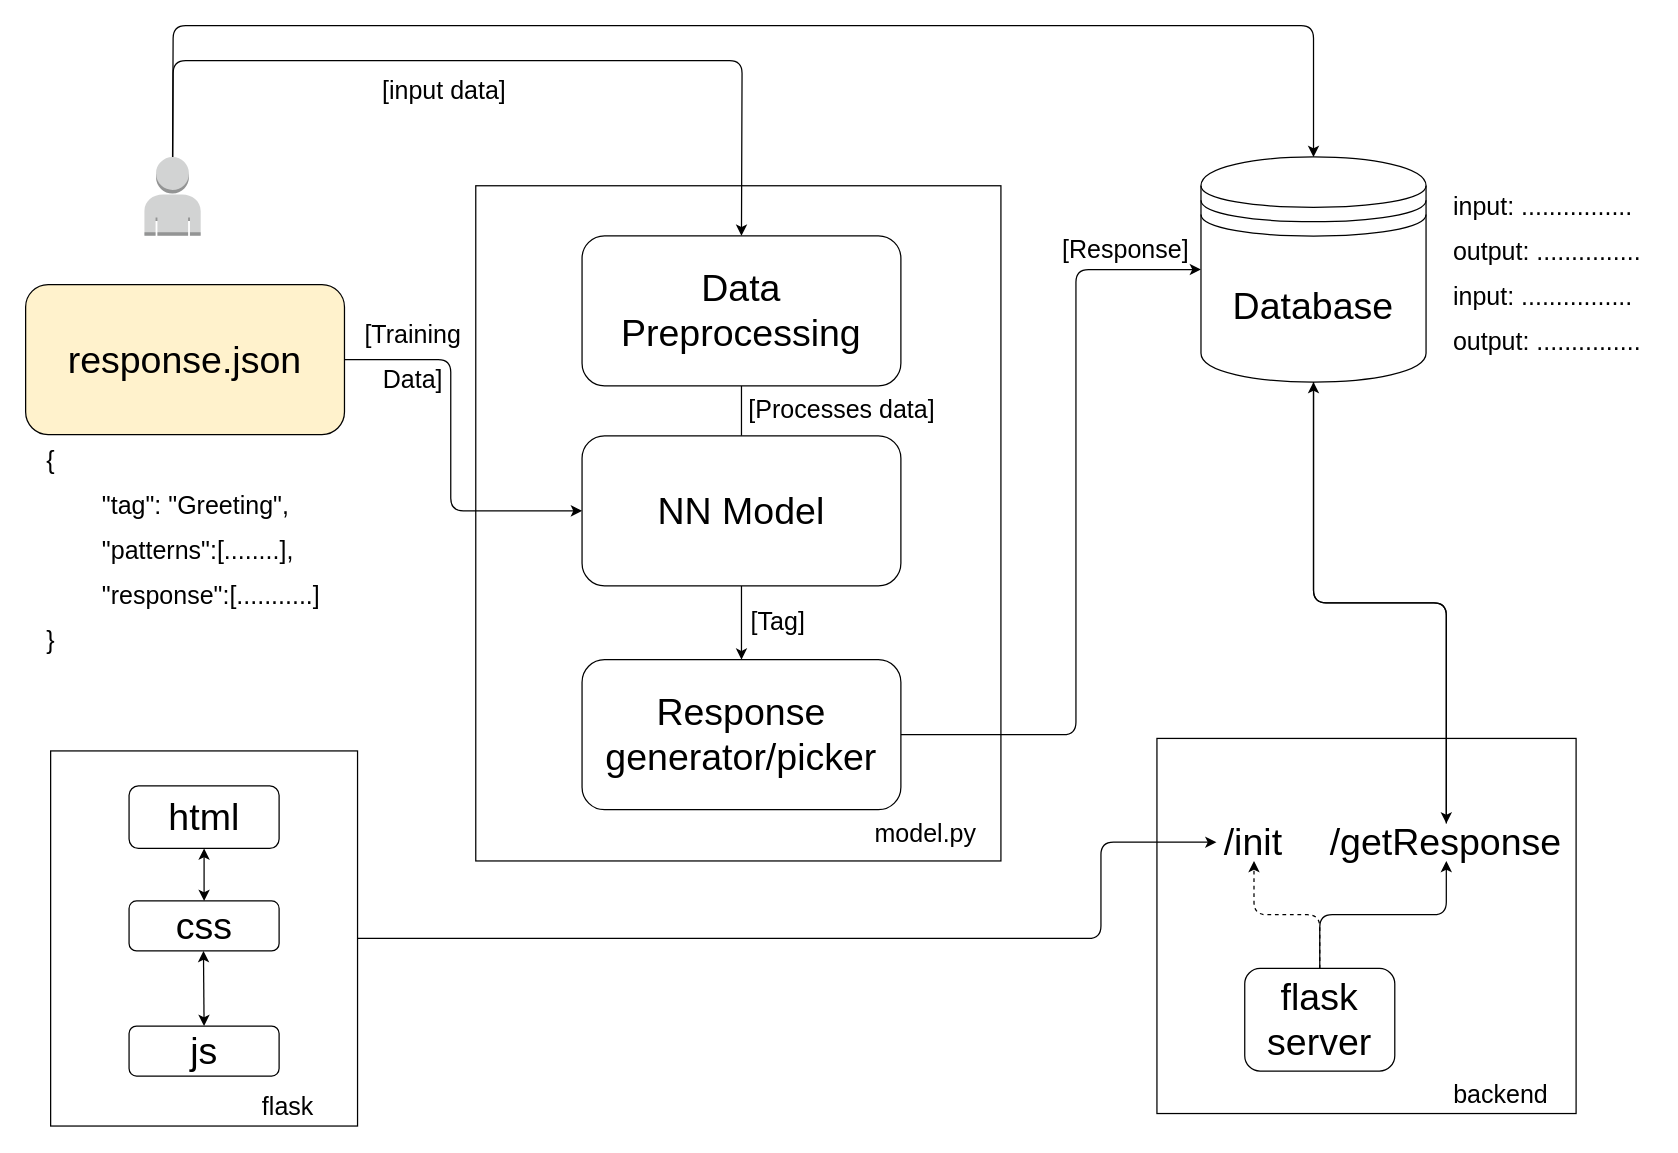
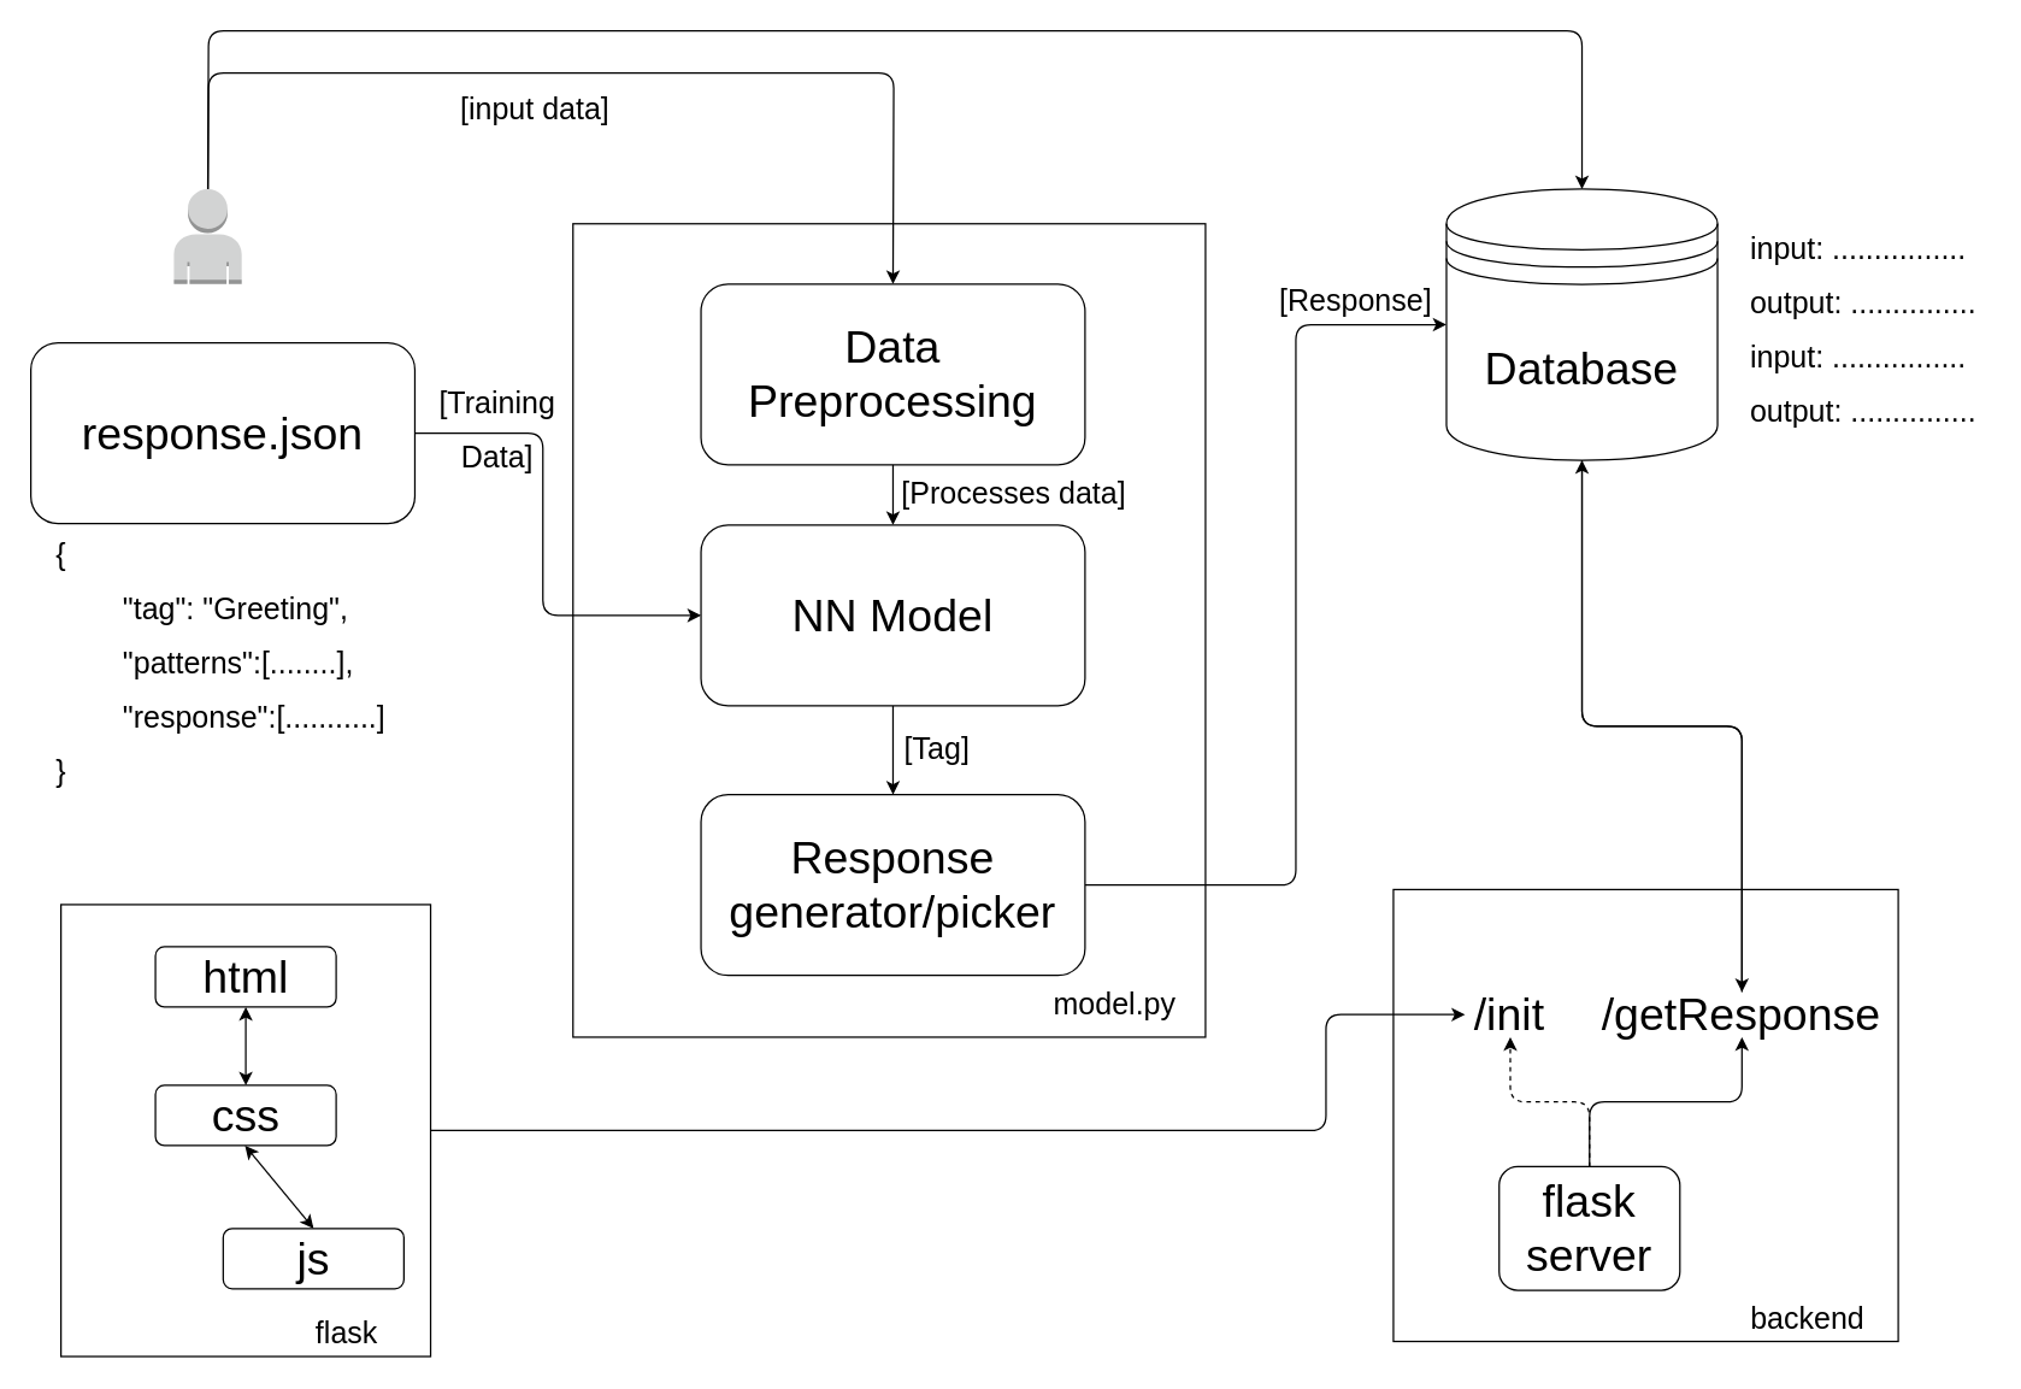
- <mxCell id="13" value="&lt;span style=&quot;font-size: 30px&quot;&gt;response.json&lt;/span&gt;" style="rounded=1;whiteSpace=wrap;html=1;fillColor=#fff2cc;" vertex="1" parent="1"><mxGeometry x="20" y="227" width="255" height="120" as="geometry" /></mxCell>
+ <mxCell id="13" value="&lt;span style=&quot;font-size: 30px&quot;&gt;response.json&lt;/span&gt;" style="rounded=1;whiteSpace=wrap;html=1;" vertex="1" parent="1"><mxGeometry x="20" y="227" width="255" height="120" as="geometry" /></mxCell>
- <mxCell id="4" style="edgeStyle=none;html=1;entryX=0.5;entryY=0;entryDx=0;entryDy=0;fontSize=30;endArrow=none;" edge="1" parent="1" source="5" target="7"><mxGeometry relative="1" as="geometry" /></mxCell>
+ <mxCell id="4" style="edgeStyle=none;html=1;entryX=0.5;entryY=0;entryDx=0;entryDy=0;fontSize=30;" edge="1" parent="1" source="5" target="7"><mxGeometry relative="1" as="geometry" /></mxCell>
- <mxCell id="28" value="html" style="rounded=1;whiteSpace=wrap;html=1;fontSize=30;" vertex="1" parent="1"><mxGeometry x="102.72" y="628" width="120" height="50" as="geometry" /></mxCell>
+ <mxCell id="28" value="html" style="rounded=1;whiteSpace=wrap;html=1;fontSize=30;" vertex="1" parent="1"><mxGeometry x="102.72" y="628" width="120" height="40" as="geometry" /></mxCell>
- <mxCell id="30" value="js" style="rounded=1;whiteSpace=wrap;html=1;fontSize=30;" vertex="1" parent="1"><mxGeometry x="102.72" y="820" width="120" height="40" as="geometry" /></mxCell>
+ <mxCell id="30" value="js" style="rounded=1;whiteSpace=wrap;html=1;fontSize=30;" vertex="1" parent="1"><mxGeometry x="147.72" y="815" width="120" height="40" as="geometry" /></mxCell>
